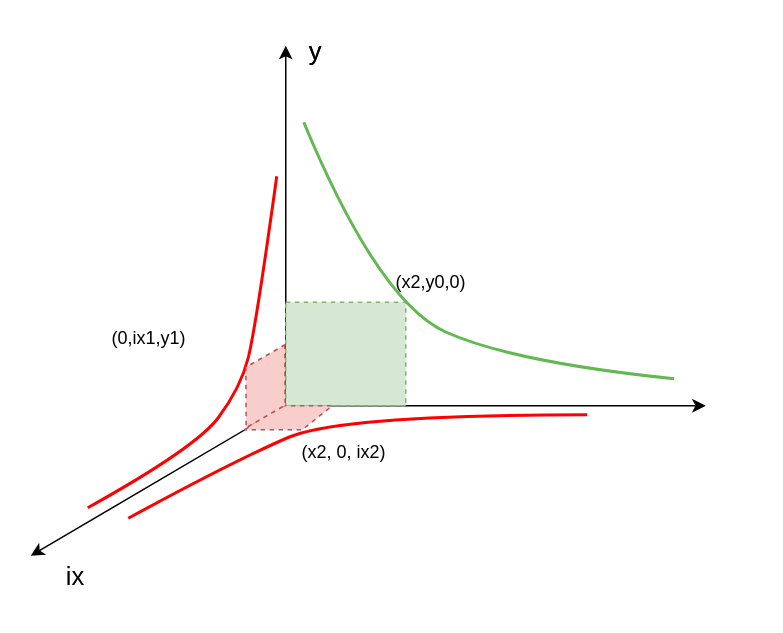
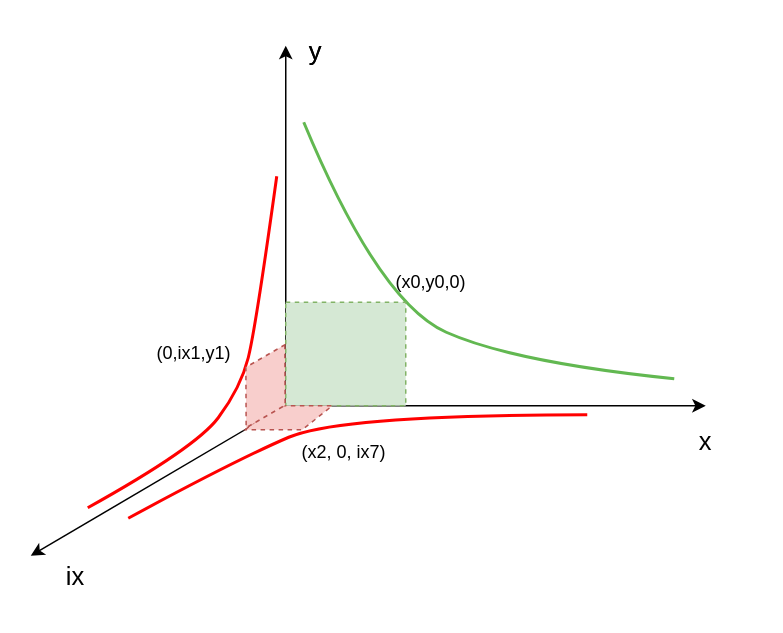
- <mxCell id="6" value="(x2,y0,0)" style="text;html=1;strokeColor=none;fillColor=none;align=center;verticalAlign=middle;whiteSpace=wrap;rounded=0;" parent="2" vertex="1"><mxGeometry x="67" y="73" width="60" height="30" as="geometry" /></mxCell>
+ <mxCell id="6" value="(x0,y0,0)" style="text;html=1;strokeColor=none;fillColor=none;align=center;verticalAlign=middle;whiteSpace=wrap;rounded=0;" parent="2" vertex="1"><mxGeometry x="67" y="73" width="60" height="30" as="geometry" /></mxCell>
- <mxCell id="15" value="(0,ix1,y1)" style="text;html=1;strokeColor=none;fillColor=none;align=center;verticalAlign=middle;whiteSpace=wrap;rounded=0;" parent="1" vertex="1"><mxGeometry x="69" y="210" width="60" height="30" as="geometry" /></mxCell>
+ <mxCell id="15" value="(0,ix1,y1)" style="text;html=1;strokeColor=none;fillColor=none;align=center;verticalAlign=middle;whiteSpace=wrap;rounded=0;" parent="1" vertex="1"><mxGeometry x="99" y="220" width="60" height="30" as="geometry" /></mxCell>
+ <mxCell id="14" value="&lt;font style=&quot;font-size: 17px;&quot;&gt;x&lt;/font&gt;" style="text;html=1;strokeColor=none;fillColor=none;align=center;verticalAlign=middle;whiteSpace=wrap;rounded=0;" parent="1" vertex="1"><mxGeometry x="440" y="280" width="60" height="30" as="geometry" /></mxCell>
- <mxCell id="16" value="(x2, 0, ix2)" style="text;html=1;strokeColor=none;fillColor=none;align=center;verticalAlign=middle;whiteSpace=wrap;rounded=0;" parent="1" vertex="1"><mxGeometry x="199" y="286" width="60" height="30" as="geometry" /></mxCell>
+ <mxCell id="16" value="(x2, 0, ix7)" style="text;html=1;strokeColor=none;fillColor=none;align=center;verticalAlign=middle;whiteSpace=wrap;rounded=0;" parent="1" vertex="1"><mxGeometry x="199" y="286" width="60" height="30" as="geometry" /></mxCell>
